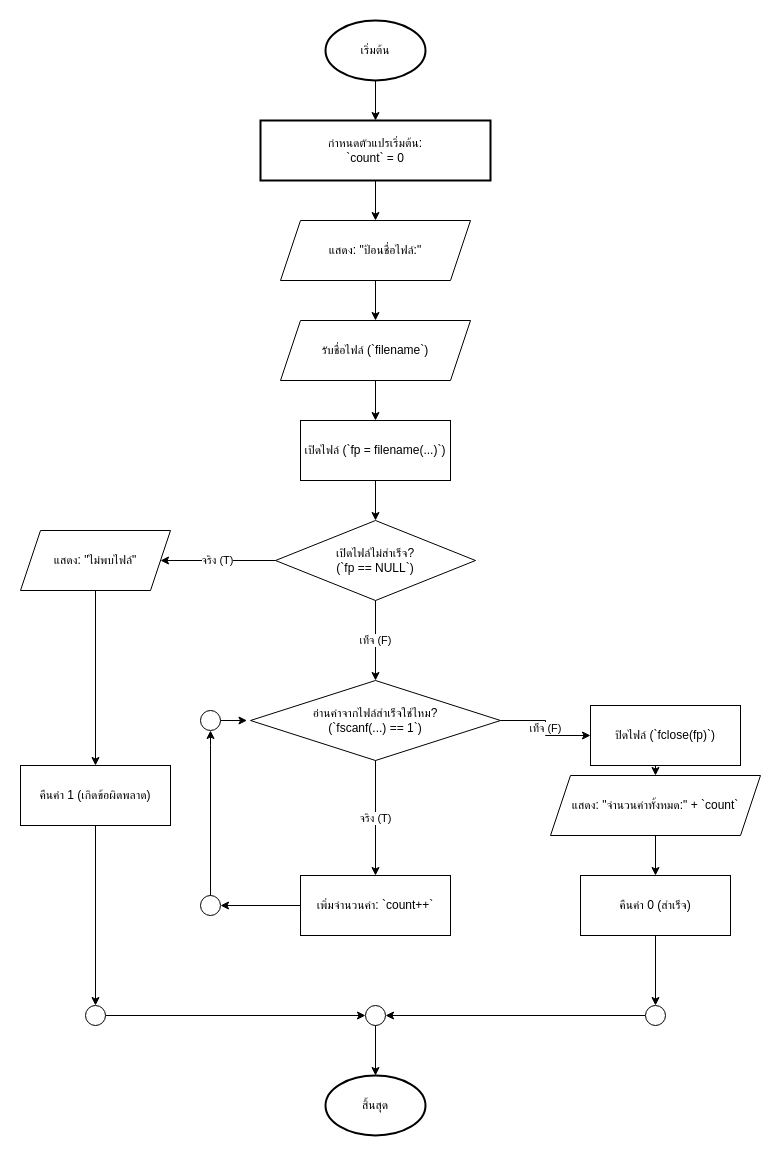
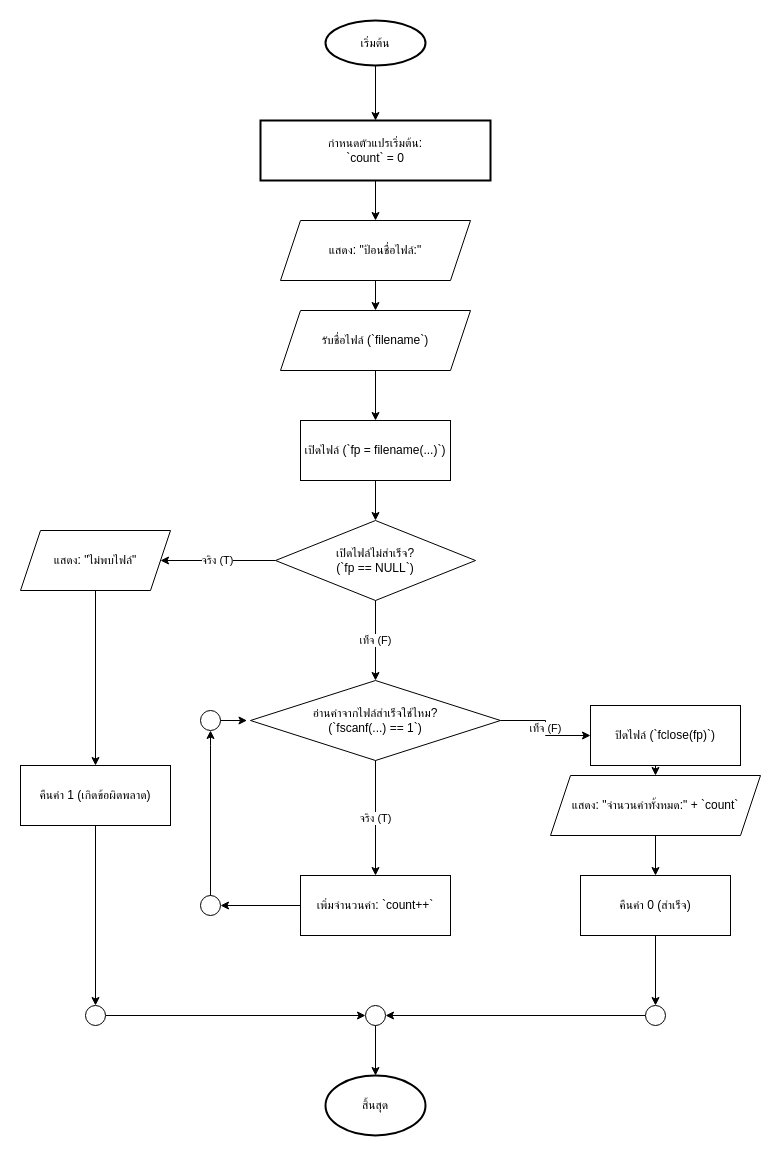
- <mxCell id="2" value="เริ่มต้น" style="strokeWidth=2;html=1;shape=mxgraph.flowchart.start_1;whiteSpace=wrap;" vertex="1" parent="1"><mxGeometry x="325" y="20" width="100" height="60" as="geometry" /></mxCell>
+ <mxCell id="2" value="เริ่มต้น" style="strokeWidth=2;html=1;shape=mxgraph.flowchart.start_1;whiteSpace=wrap;" vertex="1" parent="1"><mxGeometry x="325" y="20" width="100" height="45" as="geometry" /></mxCell>
- <mxCell id="7" value="รับชื่อไฟล์ (`filename`)" style="shape=parallelogram;perimeter=parallelogramPerimeter;whiteSpace=wrap;html=1;fixedSize=1;" vertex="1" parent="1"><mxGeometry x="280" y="320" width="190" height="60" as="geometry" /></mxCell>
+ <mxCell id="7" value="รับชื่อไฟล์ (`filename`)" style="shape=parallelogram;perimeter=parallelogramPerimeter;whiteSpace=wrap;html=1;fixedSize=1;" vertex="1" parent="1"><mxGeometry x="280" y="310" width="190" height="60" as="geometry" /></mxCell>
